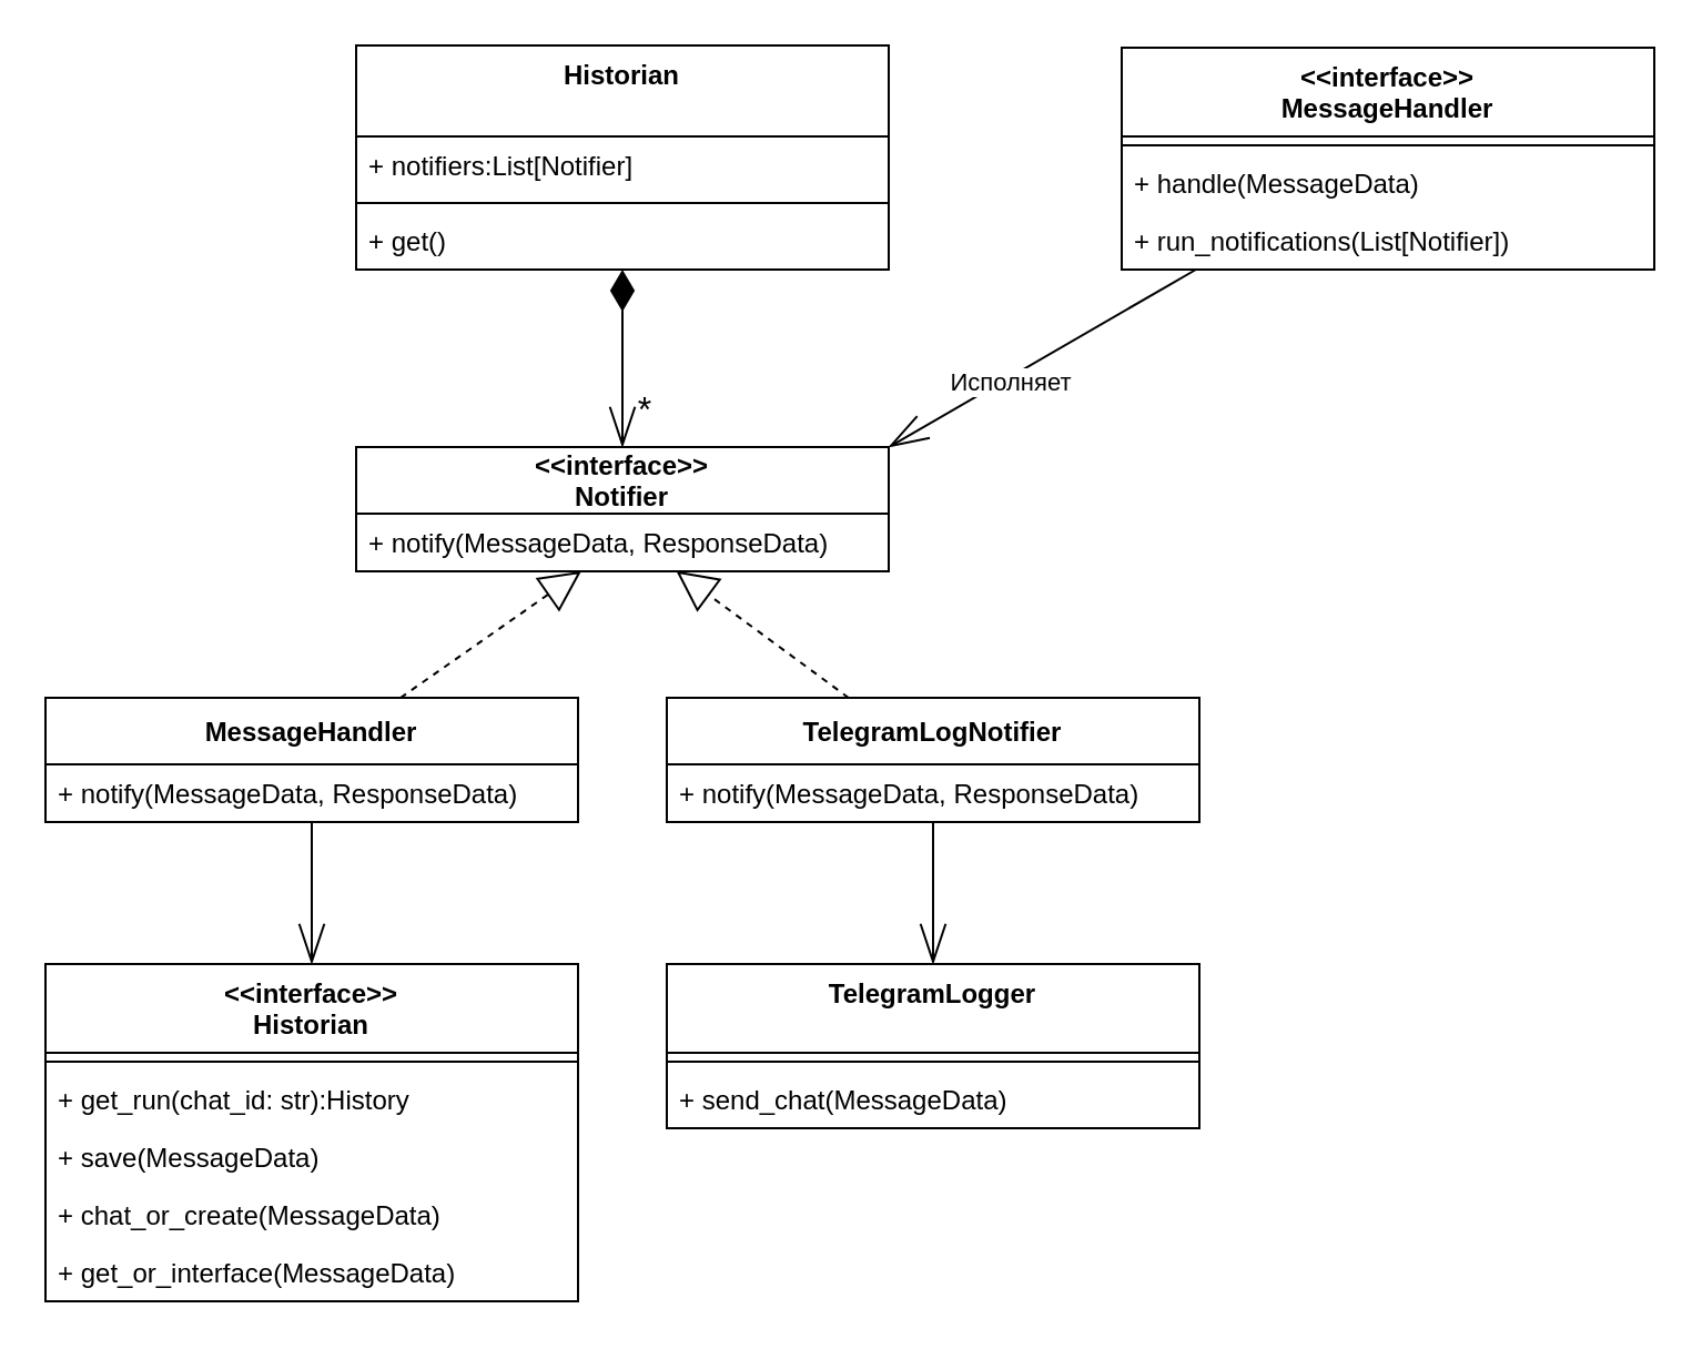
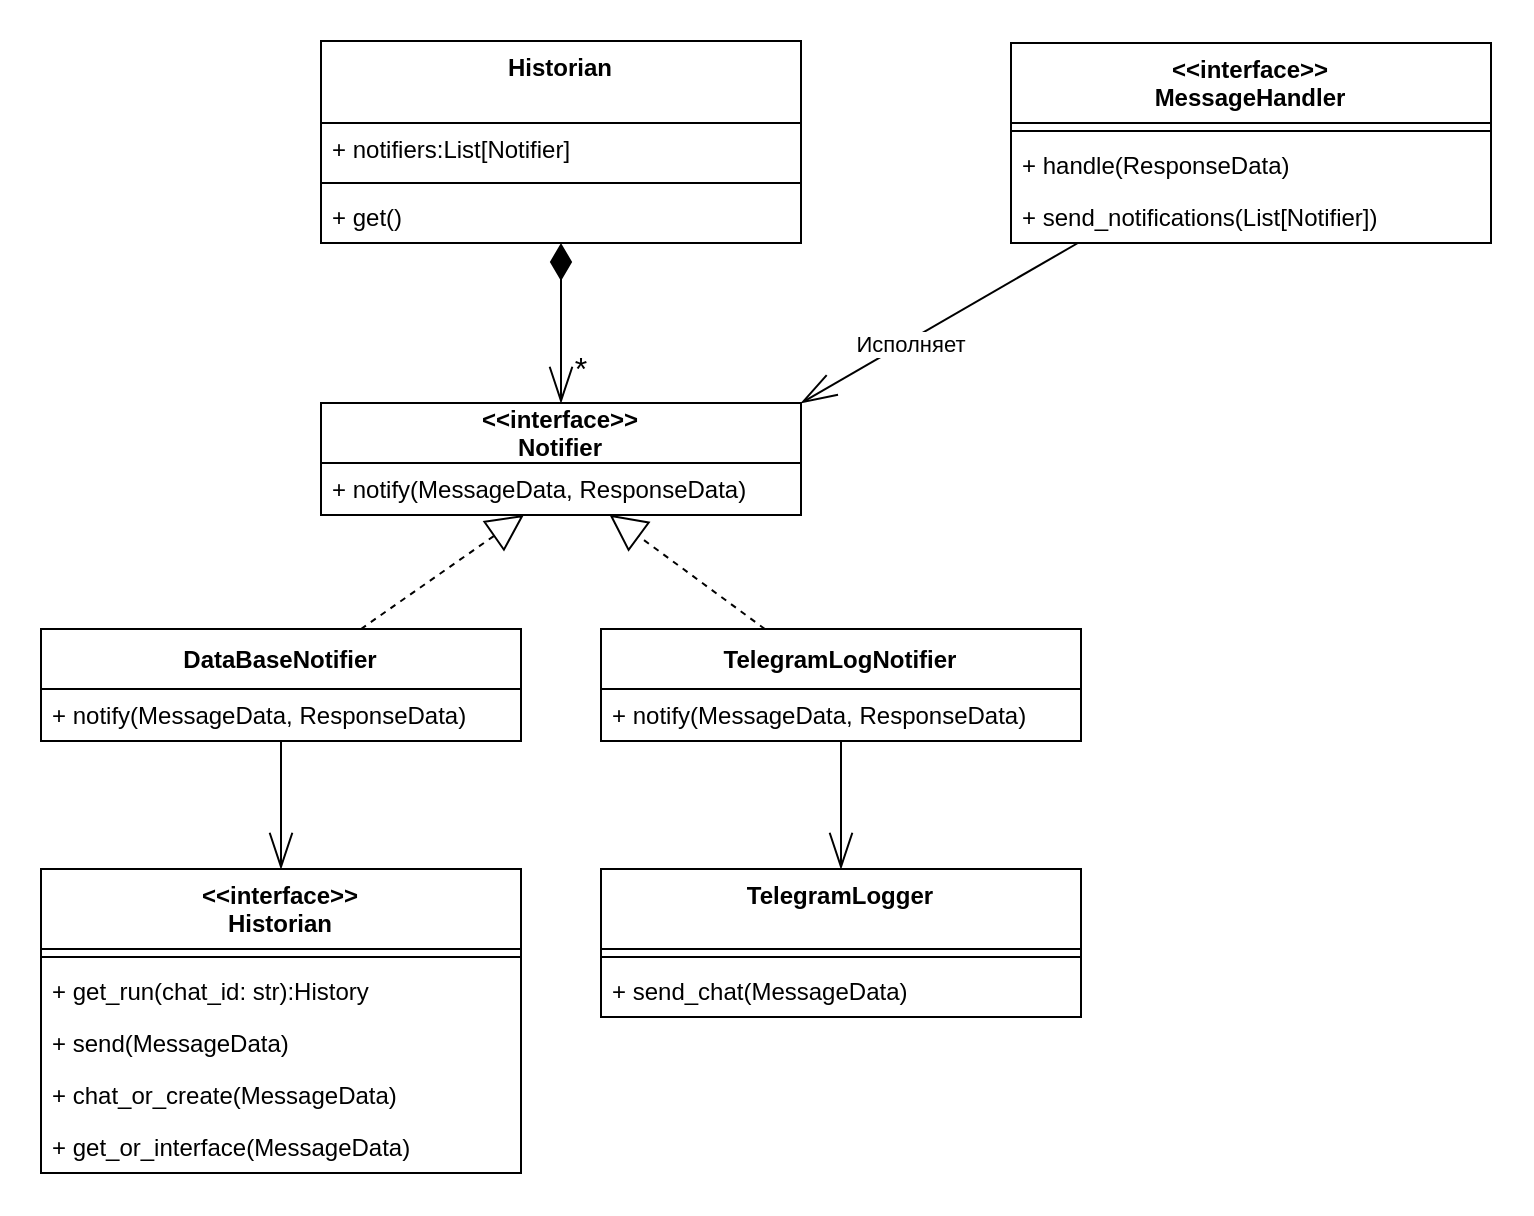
- <mxCell id="12" value="+ handle(MessageData)" style="text;strokeColor=none;fillColor=none;align=left;verticalAlign=top;spacingLeft=4;spacingRight=4;overflow=hidden;rotatable=0;points=[[0,0.5],[1,0.5]];portConstraint=eastwest;" parent="10" vertex="1"><mxGeometry y="48" width="240" height="26" as="geometry" /></mxCell>
+ <mxCell id="12" value="+ handle(ResponseData)" style="text;strokeColor=none;fillColor=none;align=left;verticalAlign=top;spacingLeft=4;spacingRight=4;overflow=hidden;rotatable=0;points=[[0,0.5],[1,0.5]];portConstraint=eastwest;" parent="10" vertex="1"><mxGeometry y="48" width="240" height="26" as="geometry" /></mxCell>
- <mxCell id="13" value="+ run_notifications(List[Notifier])" style="text;strokeColor=none;fillColor=none;align=left;verticalAlign=top;spacingLeft=4;spacingRight=4;overflow=hidden;rotatable=0;points=[[0,0.5],[1,0.5]];portConstraint=eastwest;" parent="10" vertex="1"><mxGeometry y="74" width="240" height="26" as="geometry" /></mxCell>
+ <mxCell id="13" value="+ send_notifications(List[Notifier])" style="text;strokeColor=none;fillColor=none;align=left;verticalAlign=top;spacingLeft=4;spacingRight=4;overflow=hidden;rotatable=0;points=[[0,0.5],[1,0.5]];portConstraint=eastwest;" parent="10" vertex="1"><mxGeometry y="74" width="240" height="26" as="geometry" /></mxCell>
- <mxCell id="20" value="MessageHandler" style="swimlane;fontStyle=1;childLayout=stackLayout;horizontal=1;startSize=30;fillColor=none;horizontalStack=0;resizeParent=1;resizeParentMax=0;resizeLast=0;collapsible=1;marginBottom=0;" parent="1" vertex="1"><mxGeometry y="314" width="240" height="56" as="geometry" x="20" /></mxCell>
+ <mxCell id="20" value="DataBaseNotifier" style="swimlane;fontStyle=1;childLayout=stackLayout;horizontal=1;startSize=30;fillColor=none;horizontalStack=0;resizeParent=1;resizeParentMax=0;resizeLast=0;collapsible=1;marginBottom=0;" parent="1" vertex="1"><mxGeometry y="314" width="240" height="56" as="geometry" x="20" /></mxCell>
- <mxCell id="25" value="+ save(MessageData)" style="text;strokeColor=none;fillColor=none;align=left;verticalAlign=top;spacingLeft=4;spacingRight=4;overflow=hidden;rotatable=0;points=[[0,0.5],[1,0.5]];portConstraint=eastwest;" vertex="1" parent="22"><mxGeometry y="74" width="240" height="26" as="geometry" /></mxCell>
+ <mxCell id="25" value="+ send(MessageData)" style="text;strokeColor=none;fillColor=none;align=left;verticalAlign=top;spacingLeft=4;spacingRight=4;overflow=hidden;rotatable=0;points=[[0,0.5],[1,0.5]];portConstraint=eastwest;" vertex="1" parent="22"><mxGeometry y="74" width="240" height="26" as="geometry" /></mxCell>
